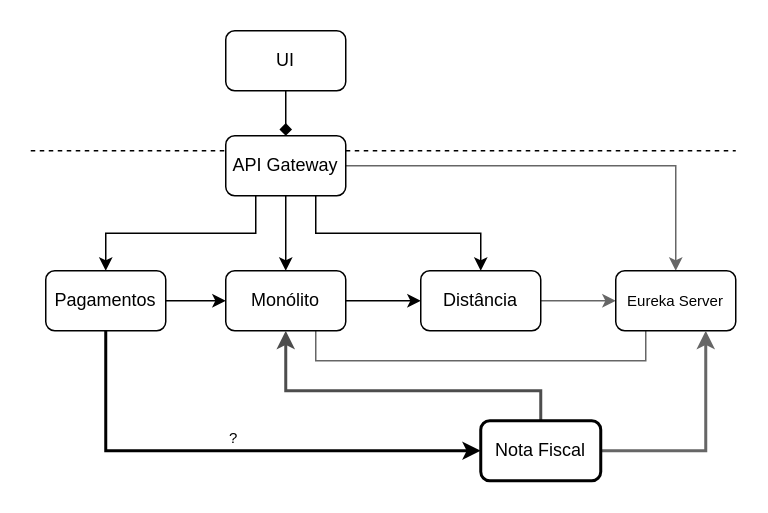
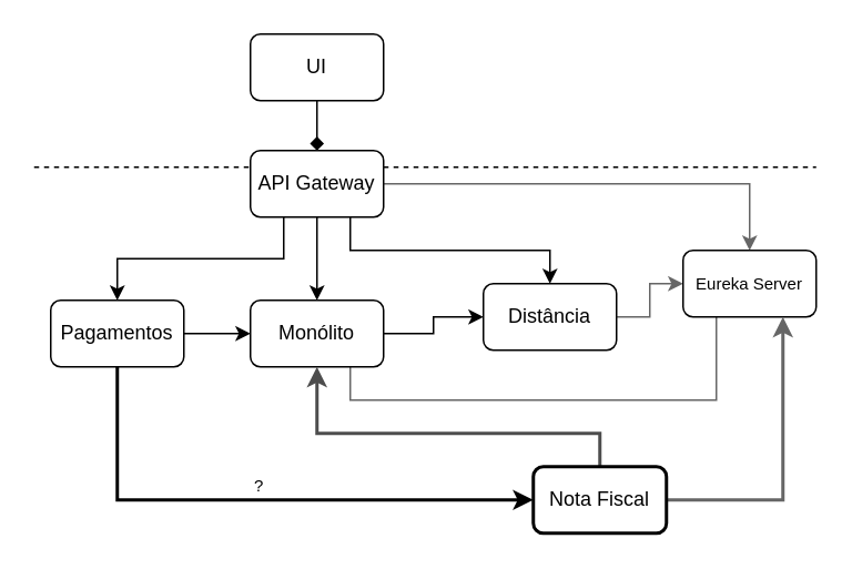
- <mxCell id="16" value="Distância" style="rounded=1;whiteSpace=wrap;html=1;" vertex="1" parent="1"><mxGeometry x="280" y="180" width="80" height="40" as="geometry" /></mxCell>
+ <mxCell id="16" value="Distância" style="rounded=1;whiteSpace=wrap;html=1;" vertex="1" parent="1"><mxGeometry x="290" y="170" width="80" height="40" as="geometry" /></mxCell>
- <mxCell id="17" value="Eureka Server" style="rounded=1;whiteSpace=wrap;html=1;fontSize=10;" vertex="1" parent="1"><mxGeometry x="410" y="180" width="80" height="40" as="geometry" /></mxCell>
+ <mxCell id="17" value="Eureka Server" style="rounded=1;whiteSpace=wrap;html=1;fontSize=10;" vertex="1" parent="1"><mxGeometry x="410" y="150" width="80" height="40" as="geometry" /></mxCell>
